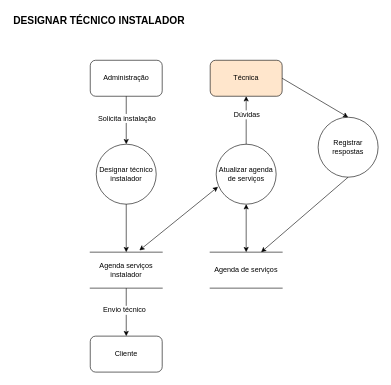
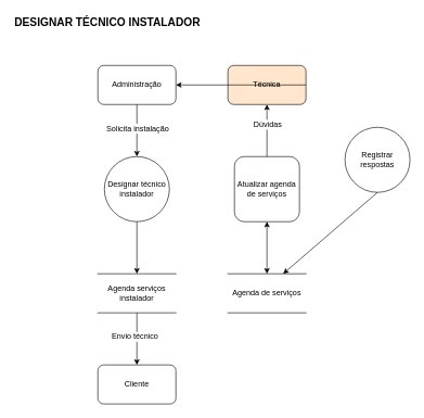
- <mxCell id="16" value="" style="endArrow=classic;html=1;exitX=1;exitY=0.5;exitDx=0;exitDy=0;entryX=0.5;entryY=0;entryDx=0;entryDy=0;" edge="1" parent="1" source="6" target="15"><mxGeometry width="50" height="50" relative="1" as="geometry"><mxPoint x="650" y="370" as="sourcePoint" /><mxPoint x="700" y="320" as="targetPoint" /></mxGeometry></mxCell>
+ <mxCell id="16" value="" style="endArrow=classic;html=1;exitX=1;exitY=0.5;exitDx=0;exitDy=0;" edge="1" parent="1" source="6" target="3"><mxGeometry width="50" height="50" relative="1" as="geometry"><mxPoint x="650" y="370" as="sourcePoint" /><mxPoint x="700" y="320" as="targetPoint" /></mxGeometry></mxCell>
- <mxCell id="5" value="Atualizar agenda de serviços" style="ellipse;whiteSpace=wrap;html=1;aspect=fixed;" vertex="1" parent="1"><mxGeometry x="360" y="240" width="100" height="100" as="geometry" /></mxCell>
+ <mxCell id="5" value="Atualizar agenda de serviços" style="whiteSpace=wrap;html=1;aspect=fixed;rounded=1;" vertex="1" parent="1"><mxGeometry x="360" y="240" width="100" height="100" as="geometry" /></mxCell>
- <mxCell id="14" value="" style="endArrow=classic;startArrow=classic;html=1;exitX=0.683;exitY=-0.05;exitDx=0;exitDy=0;exitPerimeter=0;entryX=0.03;entryY=0.71;entryDx=0;entryDy=0;entryPerimeter=0;" edge="1" parent="1" source="4" target="5"><mxGeometry width="50" height="50" relative="1" as="geometry"><mxPoint x="540" y="450" as="sourcePoint" /><mxPoint x="590" y="400" as="targetPoint" /></mxGeometry></mxCell>
